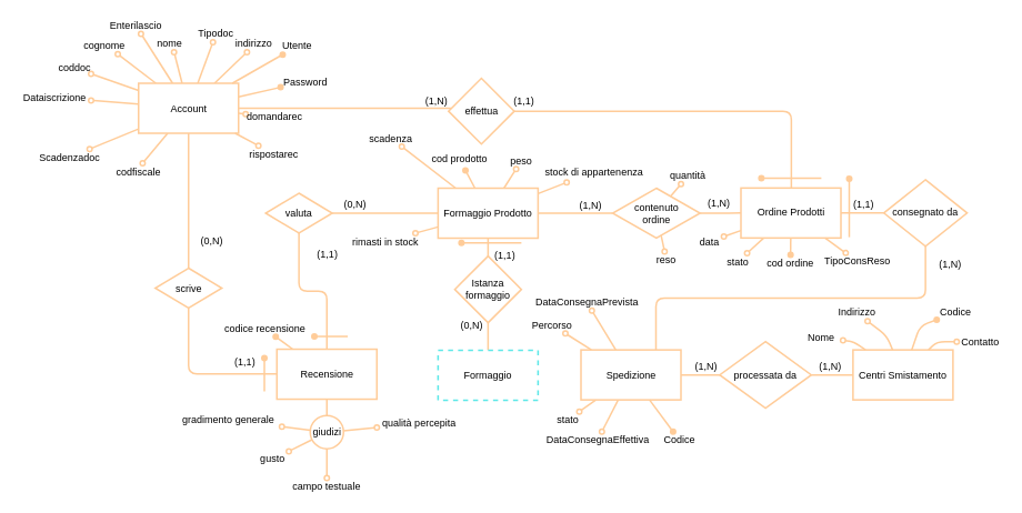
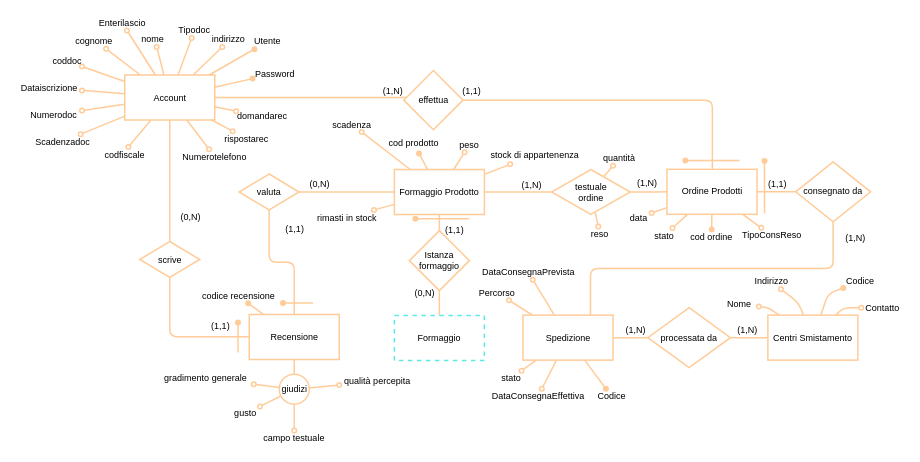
- <mxCell id="80" value="domandarec" style="text;html=1;strokeColor=none;fillColor=none;align=center;verticalAlign=middle;whiteSpace=wrap;rounded=0;" parent="1" vertex="1"><mxGeometry x="294" y="130" width="70" height="20" as="geometry" /></mxCell>
+ <mxCell id="80" value="domandarec" style="text;html=1;strokeColor=none;fillColor=none;align=center;verticalAlign=middle;whiteSpace=wrap;rounded=0;" parent="1" vertex="1"><mxGeometry x="314" y="145" width="70" height="20" as="geometry" /></mxCell>
+ <mxCell id="45" style="edgeStyle=none;rounded=1;orthogonalLoop=1;jettySize=auto;html=1;endArrow=oval;endFill=0;strokeColor=#FFCC99;strokeWidth=2;" parent="1" source="73" target="104" edge="1"><mxGeometry relative="1" as="geometry"><Array as="points" /></mxGeometry></mxCell>
+ <mxCell id="104" value="Numerodoc" style="text;html=1;strokeColor=none;fillColor=none;align=center;verticalAlign=middle;whiteSpace=wrap;rounded=0;" parent="1" vertex="1"><mxGeometry x="32.5" y="142.5" width="76" height="20" as="geometry" /></mxCell>
+ <mxCell id="48" style="edgeStyle=none;rounded=1;orthogonalLoop=1;jettySize=auto;html=1;endArrow=oval;endFill=0;strokeColor=#FFCC99;strokeWidth=2;" parent="1" source="73" target="106" edge="1"><mxGeometry relative="1" as="geometry"><Array as="points" /></mxGeometry></mxCell>
+ <mxCell id="106" value="Numerotelefono" style="text;html=1;strokeColor=none;fillColor=none;align=center;verticalAlign=middle;whiteSpace=wrap;rounded=0;" parent="1" vertex="1"><mxGeometry x="235" y="198.5" width="101" height="20" as="geometry" /></mxCell>
- <mxCell id="71" value="contenuto&lt;br&gt;ordine" style="rhombus;whiteSpace=wrap;html=1;align=center;strokeColor=#FFCC99;strokeWidth=2;" parent="1" vertex="1"><mxGeometry x="734.5" y="225.5" width="105" height="60" as="geometry" /></mxCell>
+ <mxCell id="71" value="testuale&lt;br&gt;ordine" style="rhombus;whiteSpace=wrap;html=1;align=center;strokeColor=#FFCC99;strokeWidth=2;" parent="1" vertex="1"><mxGeometry x="734.5" y="225.5" width="105" height="60" as="geometry" /></mxCell>
